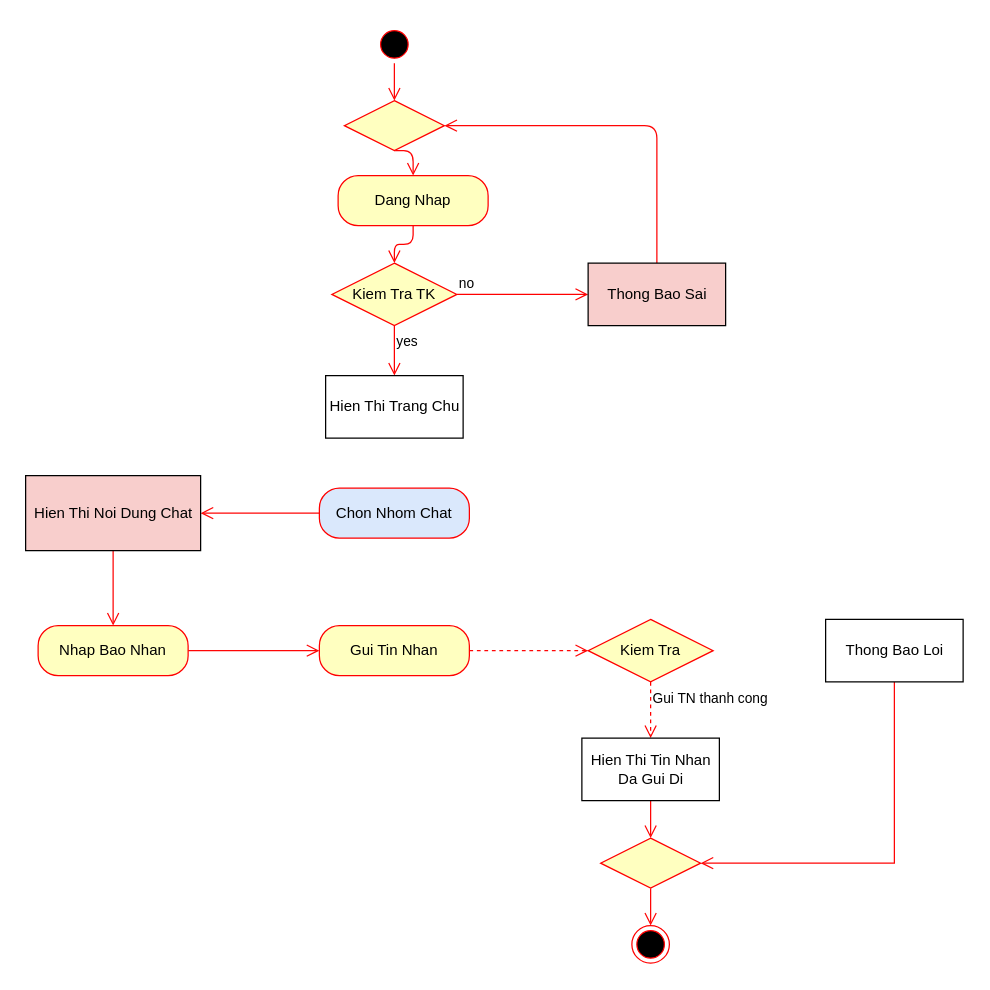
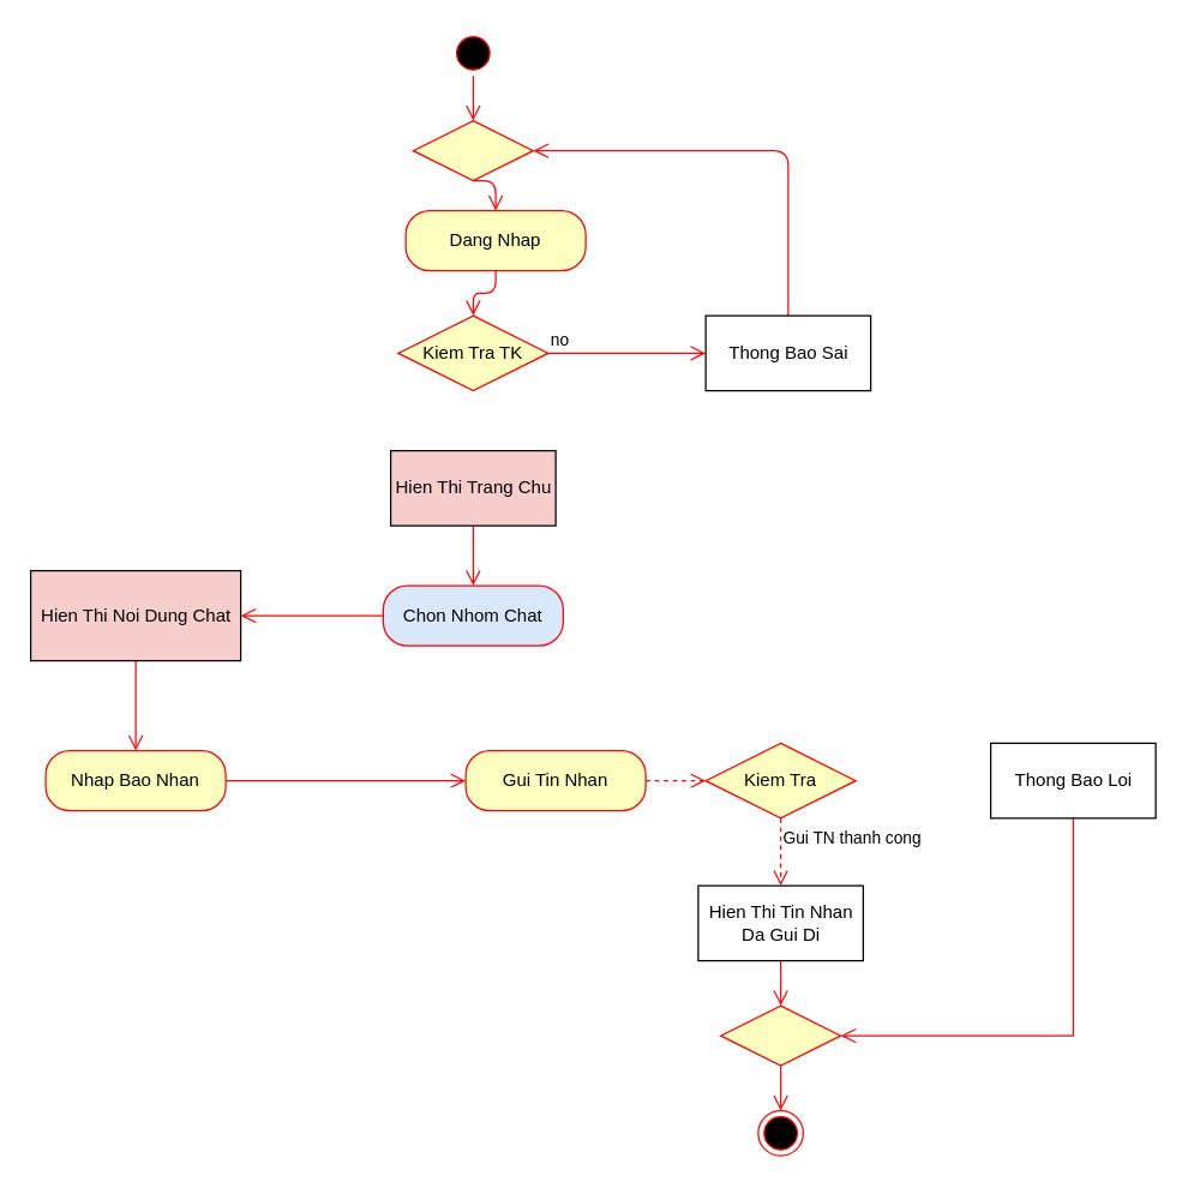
- <mxCell id="10" value="Thong Bao Sai" style="html=1;fillColor=#f8cecc;" parent="1" vertex="1"><mxGeometry x="470" y="210" width="110" height="50" as="geometry" /></mxCell>
+ <mxCell id="10" value="Thong Bao Sai" style="html=1;" parent="1" vertex="1"><mxGeometry x="470" y="210" width="110" height="50" as="geometry" /></mxCell>
- <mxCell id="8" value="yes" style="edgeStyle=orthogonalEdgeStyle;html=1;align=left;verticalAlign=top;endArrow=open;endSize=8;strokeColor=#ff0000;entryX=0.5;entryY=0;entryDx=0;entryDy=0;" parent="1" source="6" target="31" edge="1"><mxGeometry x="-1" relative="1" as="geometry"><mxPoint x="315" y="340" as="targetPoint" /><Array as="points" /></mxGeometry></mxCell>
- <mxCell id="31" value="Hien Thi Trang Chu" style="html=1;" vertex="1" parent="1"><mxGeometry x="260" y="300" width="110" height="50" as="geometry" /></mxCell>
+ <mxCell id="31" value="Hien Thi Trang Chu" style="html=1;fillColor=#f8cecc;" vertex="1" parent="1"><mxGeometry x="260" y="300" width="110" height="50" as="geometry" /></mxCell>
+ <mxCell id="30" style="edgeStyle=orthogonalEdgeStyle;rounded=0;orthogonalLoop=1;jettySize=auto;html=1;exitX=0.5;exitY=1;exitDx=0;exitDy=0;entryX=0.5;entryY=0;entryDx=0;entryDy=0;endSize=8;endArrow=open;endFill=0;strokeColor=#FF0505;" edge="1" parent="1" source="31" target="13"><mxGeometry relative="1" as="geometry" /></mxCell>
- <mxCell id="21" value="Gui Tin Nhan" style="rounded=1;whiteSpace=wrap;html=1;arcSize=40;fontColor=#000000;fillColor=#ffffc0;strokeColor=#ff0000;" parent="1" vertex="1"><mxGeometry x="255" y="500" width="120" height="40" as="geometry" /></mxCell>
+ <mxCell id="21" value="Gui Tin Nhan" style="rounded=1;whiteSpace=wrap;html=1;arcSize=40;fontColor=#000000;fillColor=#ffffc0;strokeColor=#ff0000;" parent="1" vertex="1"><mxGeometry x="310" y="500" width="120" height="40" as="geometry" /></mxCell>
